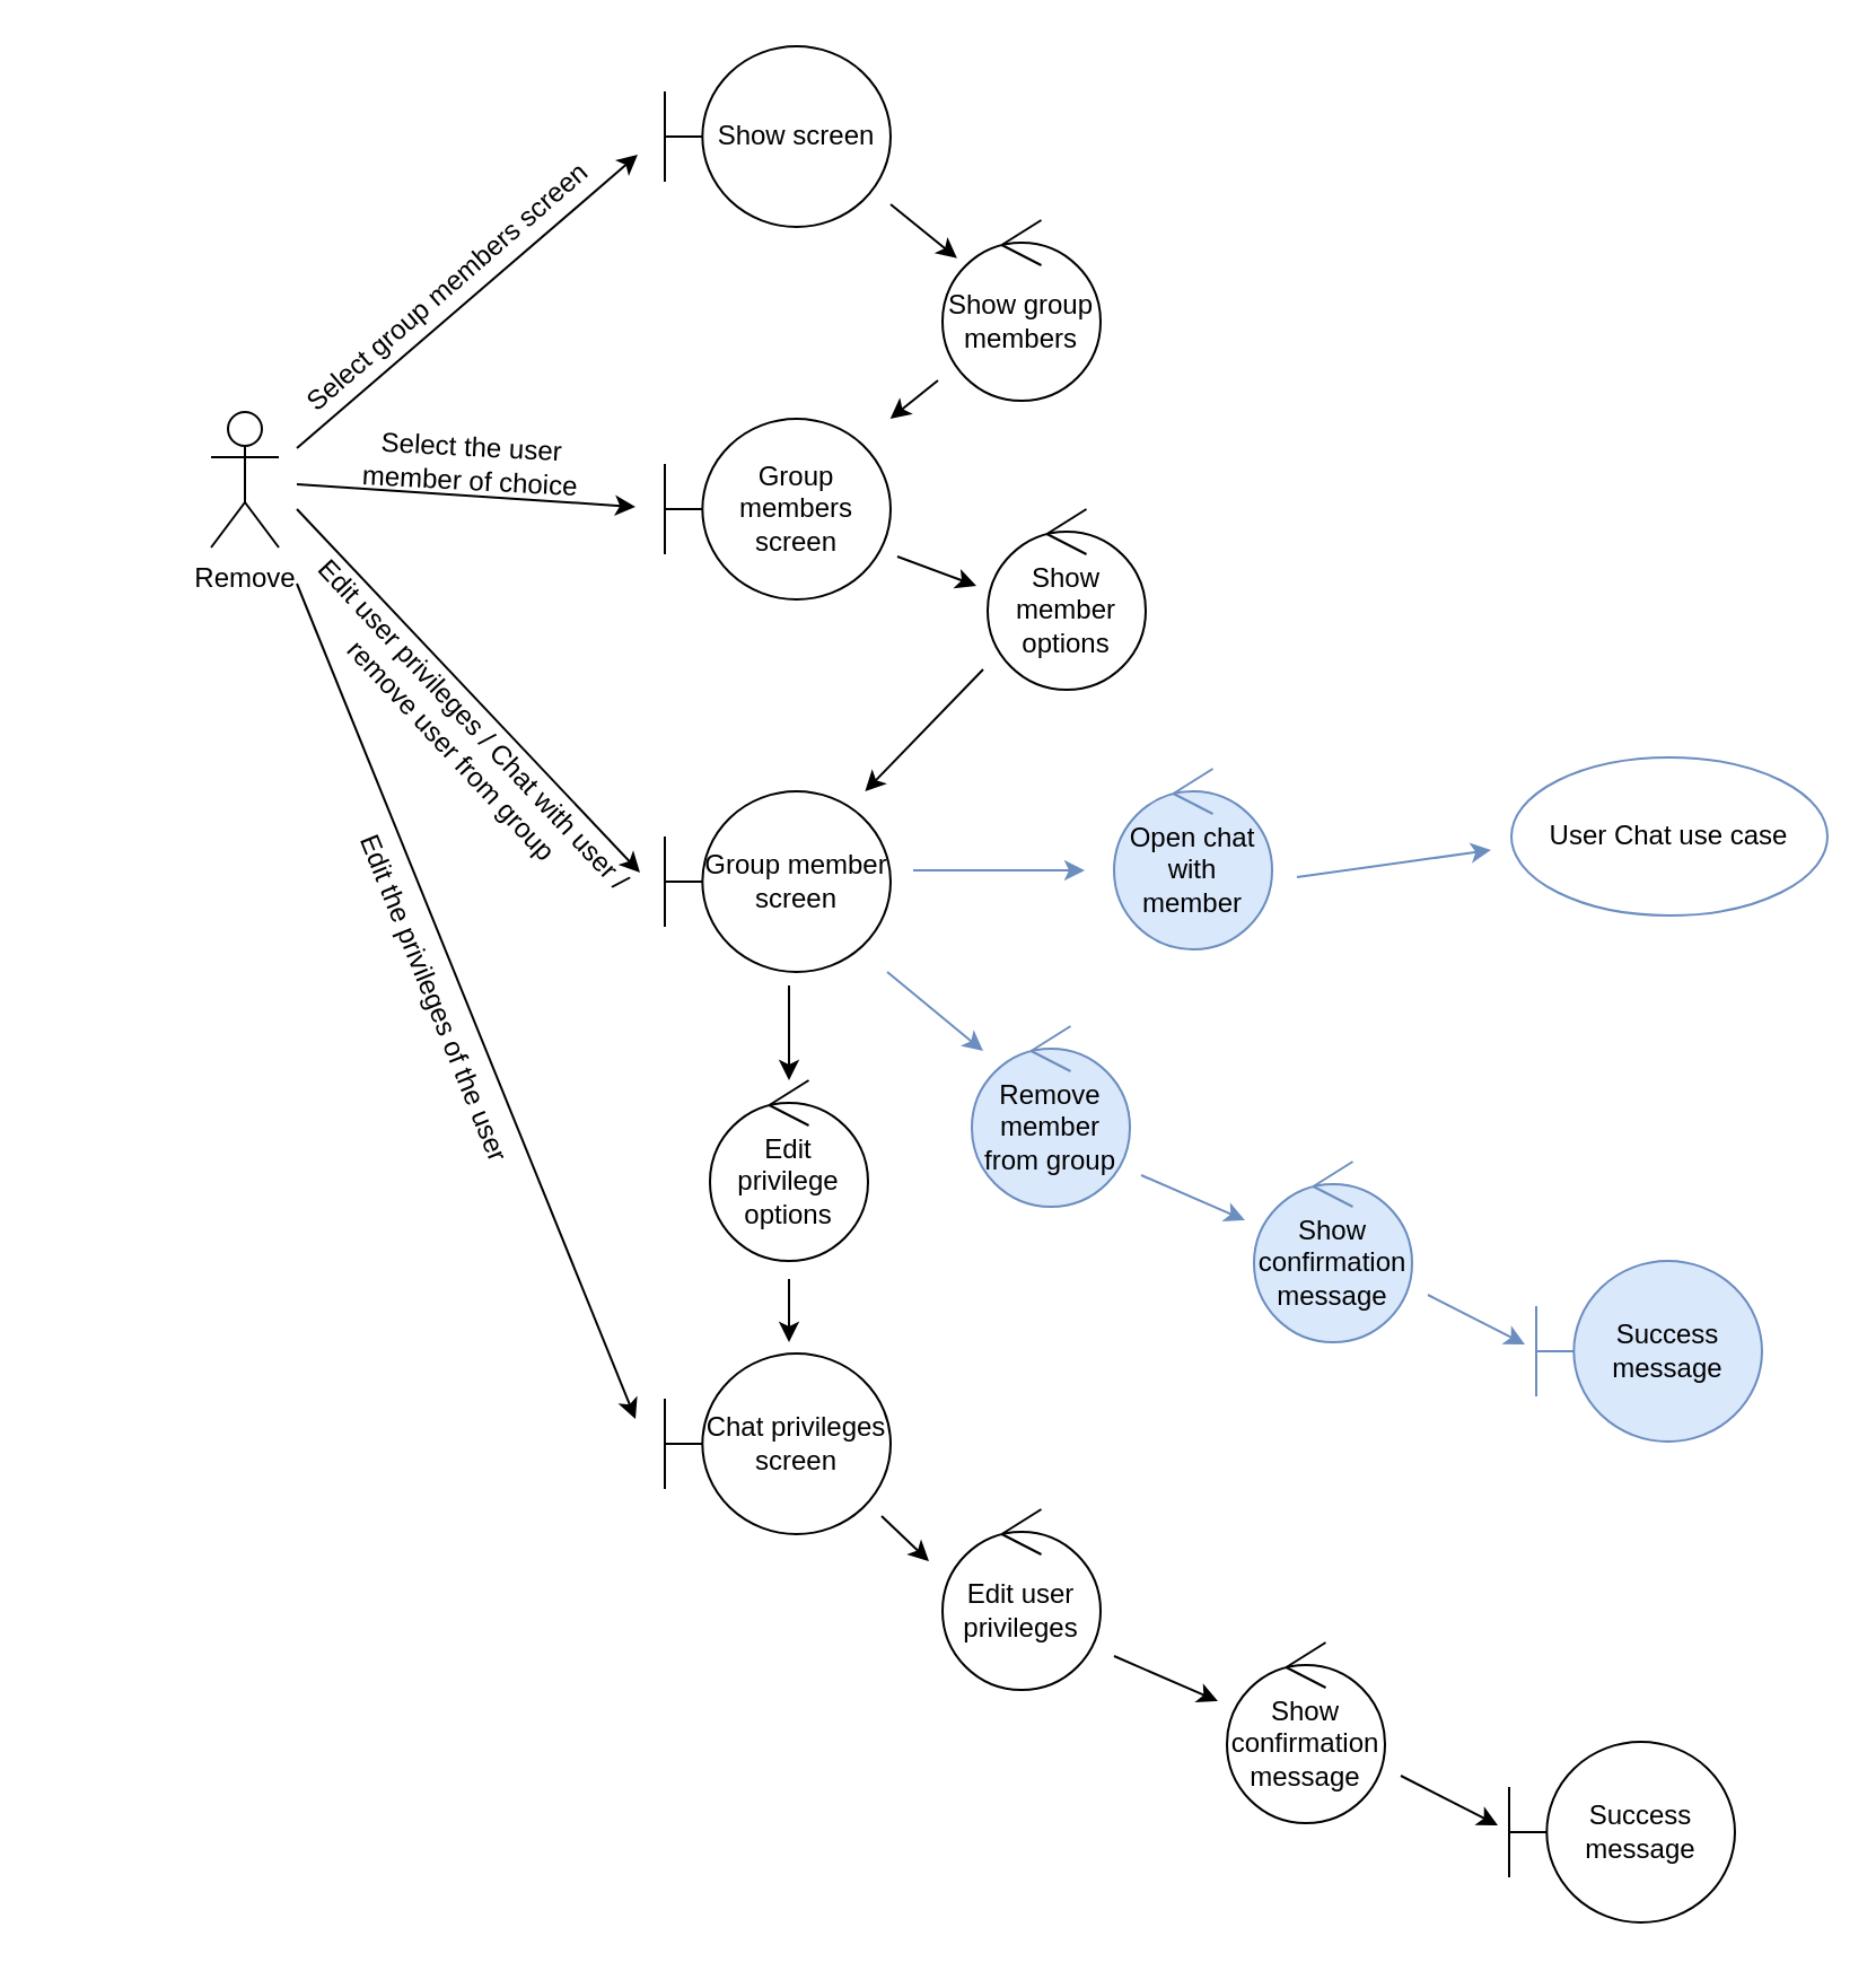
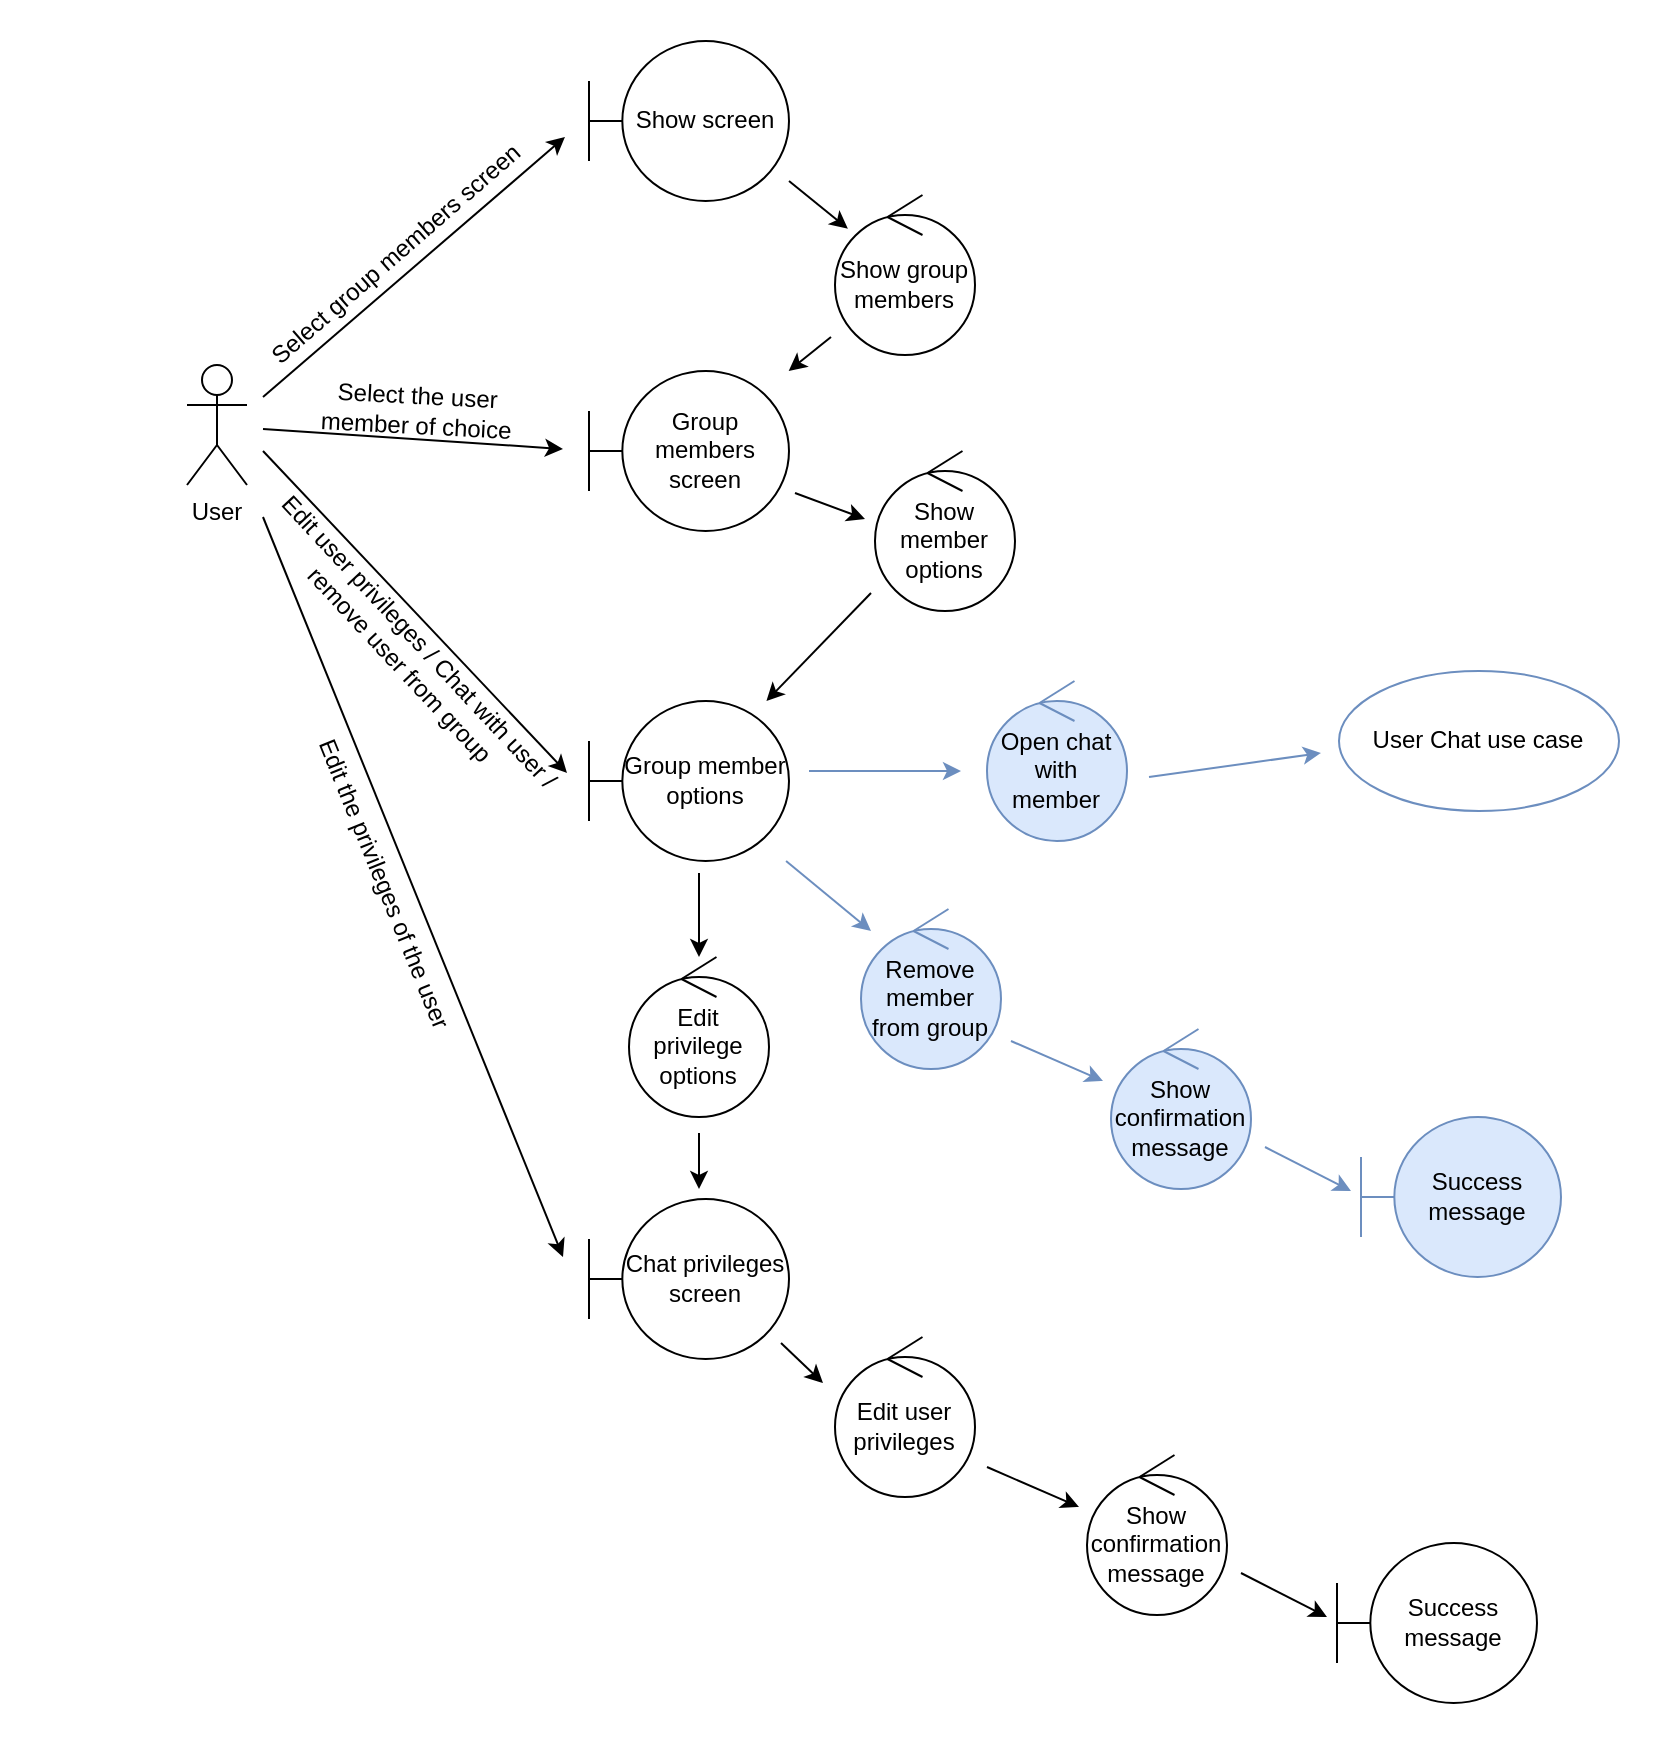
- <mxCell id="2" value="Remove" style="shape=umlActor;verticalLabelPosition=bottom;verticalAlign=top;html=1;outlineConnect=0;" vertex="1" parent="1"><mxGeometry x="93" y="182" width="30" height="60" as="geometry" /></mxCell>
+ <mxCell id="2" value="User" style="shape=umlActor;verticalLabelPosition=bottom;verticalAlign=top;html=1;outlineConnect=0;" vertex="1" parent="1"><mxGeometry x="93" y="182" width="30" height="60" as="geometry" /></mxCell>
- <mxCell id="5" value="Group member screen" style="shape=umlBoundary;whiteSpace=wrap;html=1;" vertex="1" parent="1"><mxGeometry x="294" y="350" width="100" height="80" as="geometry" /></mxCell>
+ <mxCell id="5" value="Group member options" style="shape=umlBoundary;whiteSpace=wrap;html=1;" vertex="1" parent="1"><mxGeometry x="294" y="350" width="100" height="80" as="geometry" /></mxCell>
